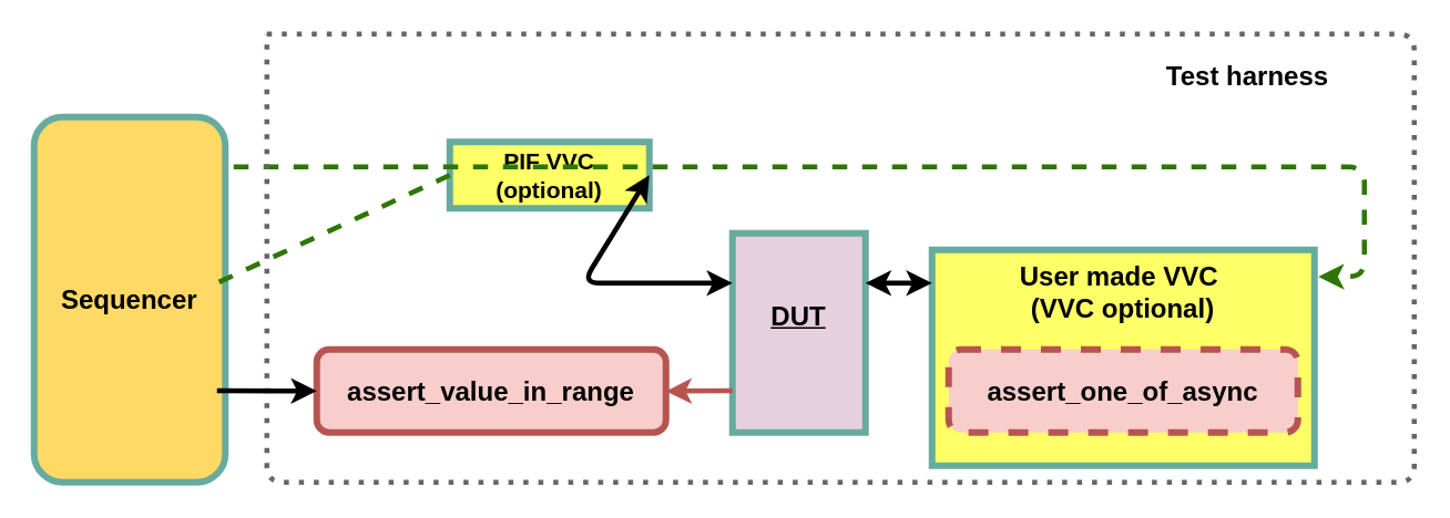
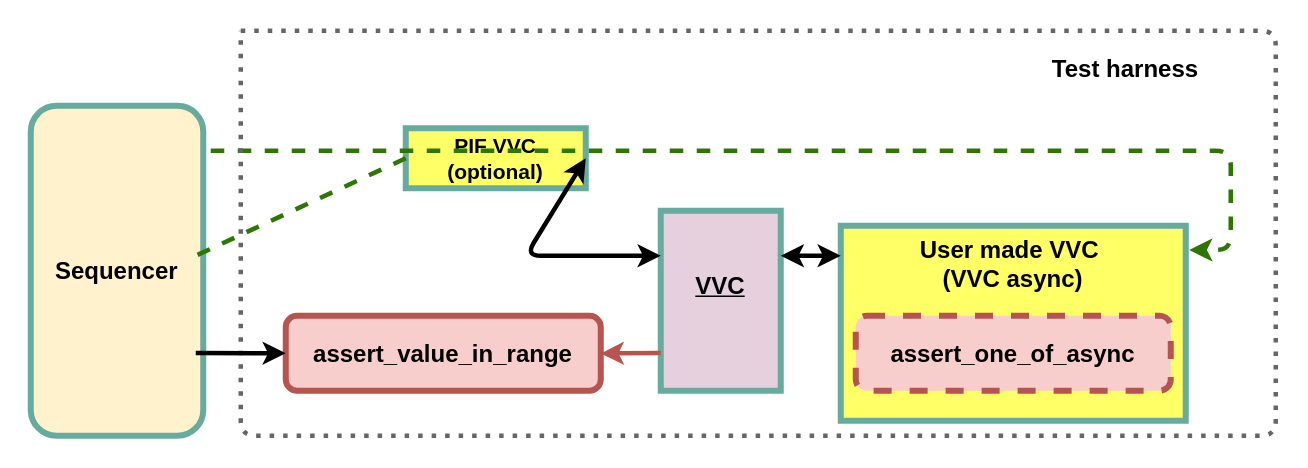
- <mxCell id="4" value="&lt;b style=&quot;border-color: var(--border-color); font-size: 16px;&quot;&gt;User made VVC&amp;nbsp;&lt;/b&gt;&lt;div&gt;&lt;b style=&quot;border-color: var(--border-color); font-size: 16px;&quot;&gt;(VVC optional)&lt;/b&gt;&lt;/div&gt;" style="rounded=0;whiteSpace=wrap;html=1;strokeColor=#67AB9F;strokeWidth=4;fillColor=#FFFF66;verticalAlign=top;" parent="1" vertex="1"><mxGeometry x="560" y="150" width="230" height="130" as="geometry" /></mxCell>
+ <mxCell id="4" value="&lt;b style=&quot;border-color: var(--border-color); font-size: 16px;&quot;&gt;User made VVC&amp;nbsp;&lt;/b&gt;&lt;div&gt;&lt;b style=&quot;border-color: var(--border-color); font-size: 16px;&quot;&gt;(VVC async)&lt;/b&gt;&lt;/div&gt;" style="rounded=0;whiteSpace=wrap;html=1;strokeColor=#67AB9F;strokeWidth=4;fillColor=#FFFF66;verticalAlign=top;" parent="1" vertex="1"><mxGeometry x="560" y="150" width="230" height="130" as="geometry" /></mxCell>
- <mxCell id="2" value="&lt;b&gt;&lt;font style=&quot;font-size: 16px&quot;&gt;Sequencer&lt;/font&gt;&lt;/b&gt;" style="rounded=1;whiteSpace=wrap;html=1;fillColor=#FFD966;strokeColor=#67AB9F;strokeWidth=4;" parent="1" vertex="1"><mxGeometry x="20" y="70" width="115" height="220" as="geometry" /></mxCell>
+ <mxCell id="2" value="&lt;b&gt;&lt;font style=&quot;font-size: 16px&quot;&gt;Sequencer&lt;/font&gt;&lt;/b&gt;" style="rounded=1;whiteSpace=wrap;html=1;fillColor=#fff2cc;strokeColor=#67AB9F;strokeWidth=4;" parent="1" vertex="1"><mxGeometry x="20" y="70" width="115" height="220" as="geometry" /></mxCell>
- <mxCell id="9" value="&lt;font size=&quot;1&quot;&gt;&lt;b&gt;&lt;u style=&quot;font-size: 16px&quot;&gt;DUT&lt;/u&gt;&lt;/b&gt;&lt;/font&gt;" style="text;html=1;strokeColor=none;fillColor=none;align=center;verticalAlign=middle;whiteSpace=wrap;rounded=0;" parent="1" vertex="1"><mxGeometry x="430" y="180" width="100" height="20" as="geometry" /></mxCell>
+ <mxCell id="9" value="&lt;font size=&quot;1&quot;&gt;&lt;b&gt;&lt;u style=&quot;font-size: 16px&quot;&gt;VVC&lt;/u&gt;&lt;/b&gt;&lt;/font&gt;" style="text;html=1;strokeColor=none;fillColor=none;align=center;verticalAlign=middle;whiteSpace=wrap;rounded=0;" parent="1" vertex="1"><mxGeometry x="430" y="180" width="100" height="20" as="geometry" /></mxCell>
